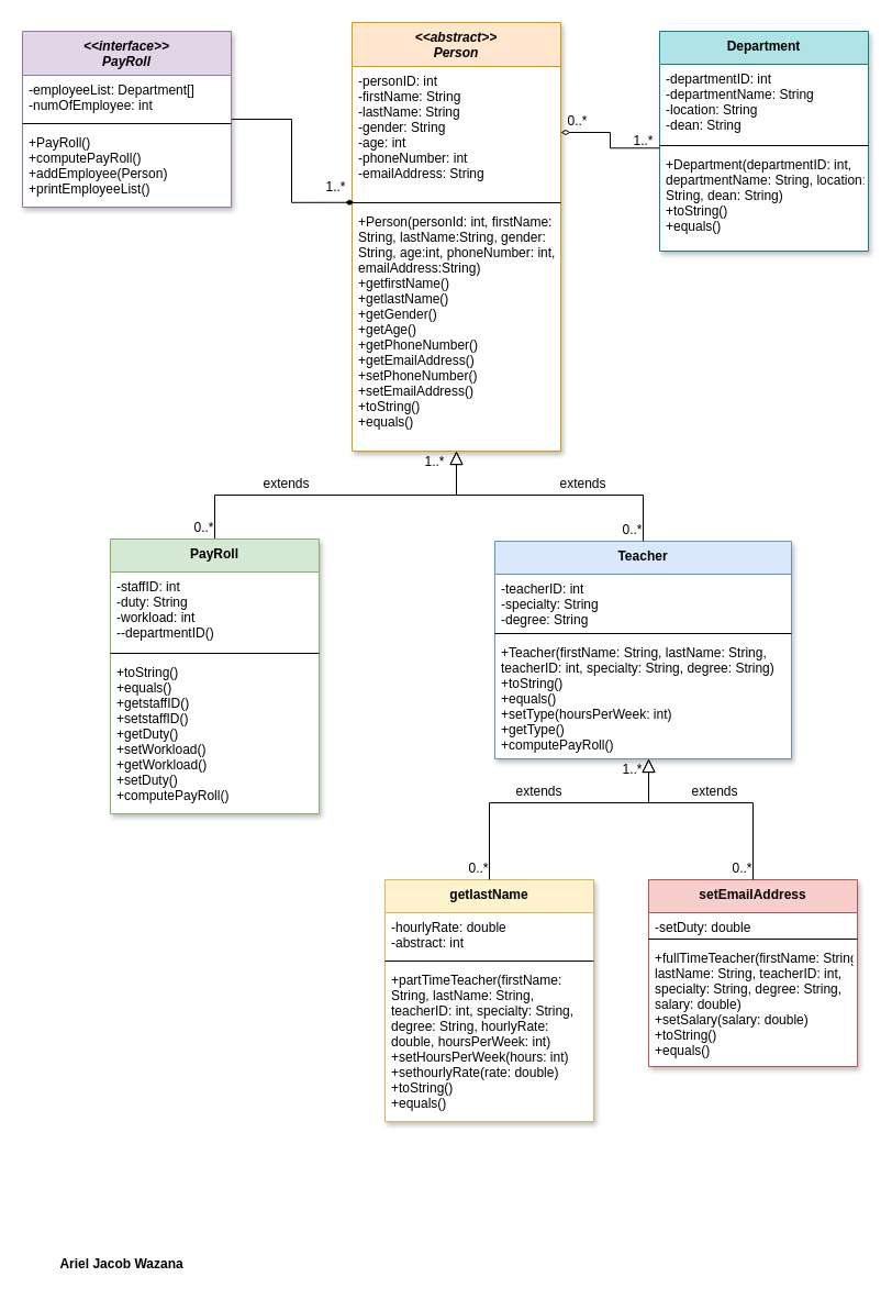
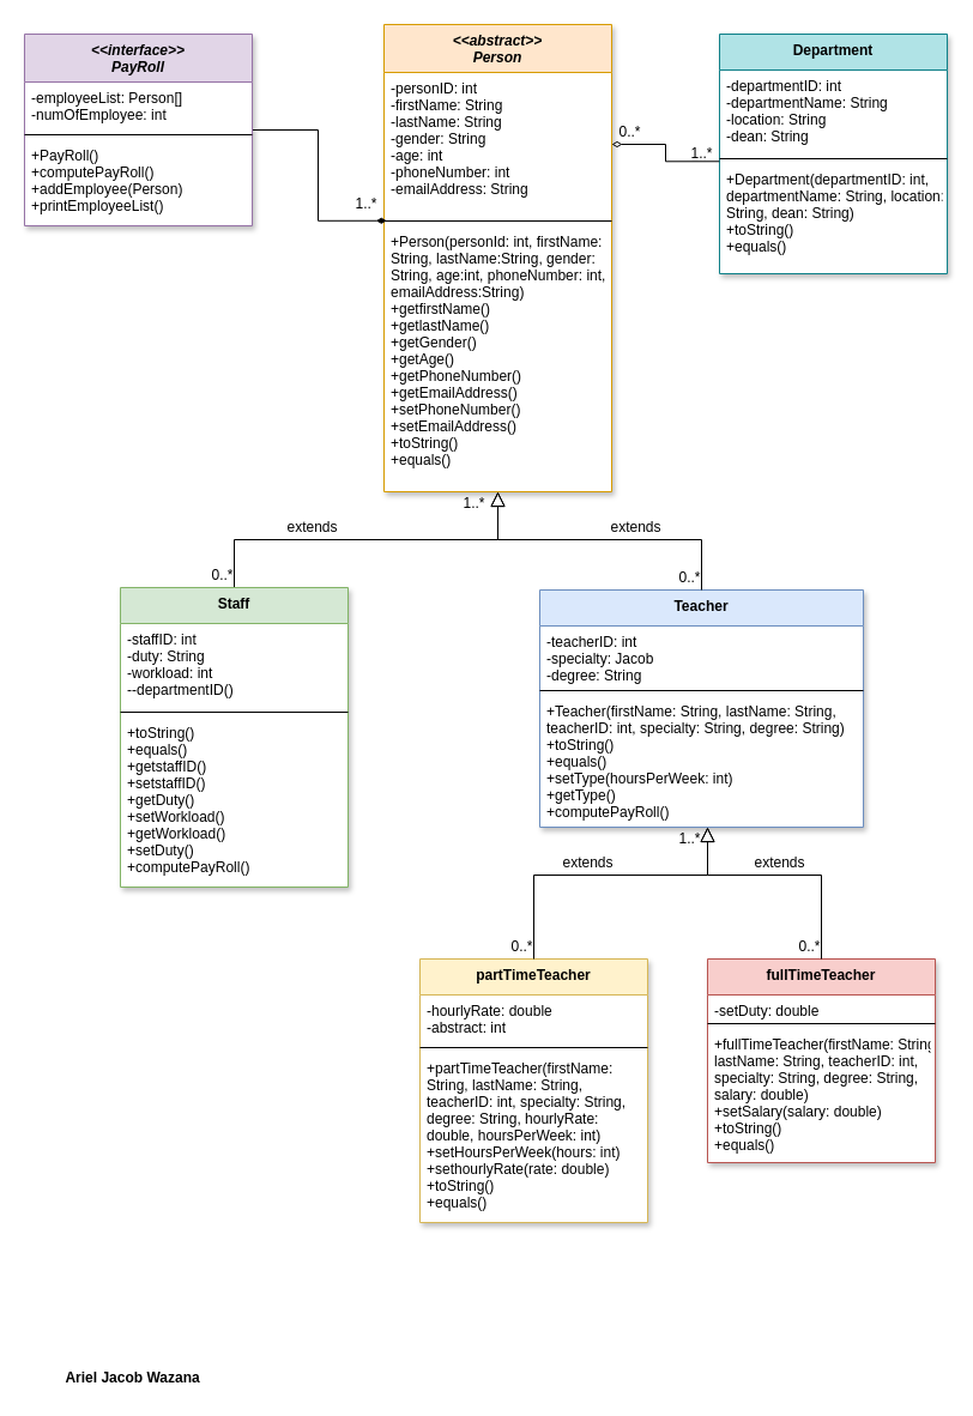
- <mxCell id="13" value="-employeeList: Department[]&#10;-numOfEmployee: int" style="text;align=left;verticalAlign=top;spacingLeft=4;spacingRight=4;overflow=hidden;rotatable=0;points=[[0,0.5],[1,0.5]];portConstraint=eastwest;" parent="12" vertex="1"><mxGeometry y="40" width="190" height="40" as="geometry" /></mxCell>
+ <mxCell id="13" value="-employeeList: Person[]&#10;-numOfEmployee: int" style="text;align=left;verticalAlign=top;spacingLeft=4;spacingRight=4;overflow=hidden;rotatable=0;points=[[0,0.5],[1,0.5]];portConstraint=eastwest;" parent="12" vertex="1"><mxGeometry y="40" width="190" height="40" as="geometry" /></mxCell>
- <mxCell id="16" value="PayRoll" style="swimlane;fontStyle=1;align=center;verticalAlign=top;childLayout=stackLayout;horizontal=1;startSize=30;horizontalStack=0;resizeParent=1;resizeLast=0;collapsible=1;marginBottom=0;rounded=0;shadow=1;strokeWidth=1;fillColor=#d5e8d4;strokeColor=#82b366;sketch=0;glass=0;swimlaneFillColor=default;labelBackgroundColor=none;labelBorderColor=none;" parent="1" vertex="1"><mxGeometry x="100" y="490" width="190" height="250" as="geometry"><mxRectangle x="334" y="30" width="160" height="26" as="alternateBounds" /></mxGeometry></mxCell>
+ <mxCell id="16" value="Staff" style="swimlane;fontStyle=1;align=center;verticalAlign=top;childLayout=stackLayout;horizontal=1;startSize=30;horizontalStack=0;resizeParent=1;resizeLast=0;collapsible=1;marginBottom=0;rounded=0;shadow=1;strokeWidth=1;fillColor=#d5e8d4;strokeColor=#82b366;sketch=0;glass=0;swimlaneFillColor=default;labelBackgroundColor=none;labelBorderColor=none;" parent="1" vertex="1"><mxGeometry x="100" y="490" width="190" height="250" as="geometry"><mxRectangle x="334" y="30" width="160" height="26" as="alternateBounds" /></mxGeometry></mxCell>
- <mxCell id="29" value="-teacherID: int&#10;-specialty: String&#10;-degree: String" style="text;align=left;verticalAlign=top;spacingLeft=4;spacingRight=4;overflow=hidden;rotatable=0;points=[[0,0.5],[1,0.5]];portConstraint=eastwest;" parent="28" vertex="1"><mxGeometry y="30" width="270" height="50" as="geometry" /></mxCell>
+ <mxCell id="29" value="-teacherID: int&#10;-specialty: Jacob&#10;-degree: String" style="text;align=left;verticalAlign=top;spacingLeft=4;spacingRight=4;overflow=hidden;rotatable=0;points=[[0,0.5],[1,0.5]];portConstraint=eastwest;" parent="28" vertex="1"><mxGeometry y="30" width="270" height="50" as="geometry" /></mxCell>
- <mxCell id="20" value="getlastName" style="swimlane;fontStyle=1;align=center;verticalAlign=top;childLayout=stackLayout;horizontal=1;startSize=30;horizontalStack=0;resizeParent=1;resizeLast=0;collapsible=1;marginBottom=0;rounded=0;shadow=1;strokeWidth=1;fillColor=#fff2cc;strokeColor=#d6b656;sketch=0;glass=0;swimlaneFillColor=default;labelBackgroundColor=none;labelBorderColor=none;" parent="1" vertex="1"><mxGeometry x="350" y="800" width="190" height="220" as="geometry"><mxRectangle x="334" y="30" width="160" height="26" as="alternateBounds" /></mxGeometry></mxCell>
+ <mxCell id="20" value="partTimeTeacher" style="swimlane;fontStyle=1;align=center;verticalAlign=top;childLayout=stackLayout;horizontal=1;startSize=30;horizontalStack=0;resizeParent=1;resizeLast=0;collapsible=1;marginBottom=0;rounded=0;shadow=1;strokeWidth=1;fillColor=#fff2cc;strokeColor=#d6b656;sketch=0;glass=0;swimlaneFillColor=default;labelBackgroundColor=none;labelBorderColor=none;" parent="1" vertex="1"><mxGeometry x="350" y="800" width="190" height="220" as="geometry"><mxRectangle x="334" y="30" width="160" height="26" as="alternateBounds" /></mxGeometry></mxCell>
- <mxCell id="24" value="setEmailAddress" style="swimlane;fontStyle=1;align=center;verticalAlign=top;childLayout=stackLayout;horizontal=1;startSize=30;horizontalStack=0;resizeParent=1;resizeLast=0;collapsible=1;marginBottom=0;rounded=0;shadow=1;strokeWidth=1;fillColor=#f8cecc;strokeColor=#b85450;sketch=0;glass=0;swimlaneFillColor=default;labelBackgroundColor=none;labelBorderColor=none;" parent="1" vertex="1"><mxGeometry x="590" y="800" width="190" height="170" as="geometry"><mxRectangle x="334" y="30" width="160" height="26" as="alternateBounds" /></mxGeometry></mxCell>
+ <mxCell id="24" value="fullTimeTeacher" style="swimlane;fontStyle=1;align=center;verticalAlign=top;childLayout=stackLayout;horizontal=1;startSize=30;horizontalStack=0;resizeParent=1;resizeLast=0;collapsible=1;marginBottom=0;rounded=0;shadow=1;strokeWidth=1;fillColor=#f8cecc;strokeColor=#b85450;sketch=0;glass=0;swimlaneFillColor=default;labelBackgroundColor=none;labelBorderColor=none;" parent="1" vertex="1"><mxGeometry x="590" y="800" width="190" height="170" as="geometry"><mxRectangle x="334" y="30" width="160" height="26" as="alternateBounds" /></mxGeometry></mxCell>
